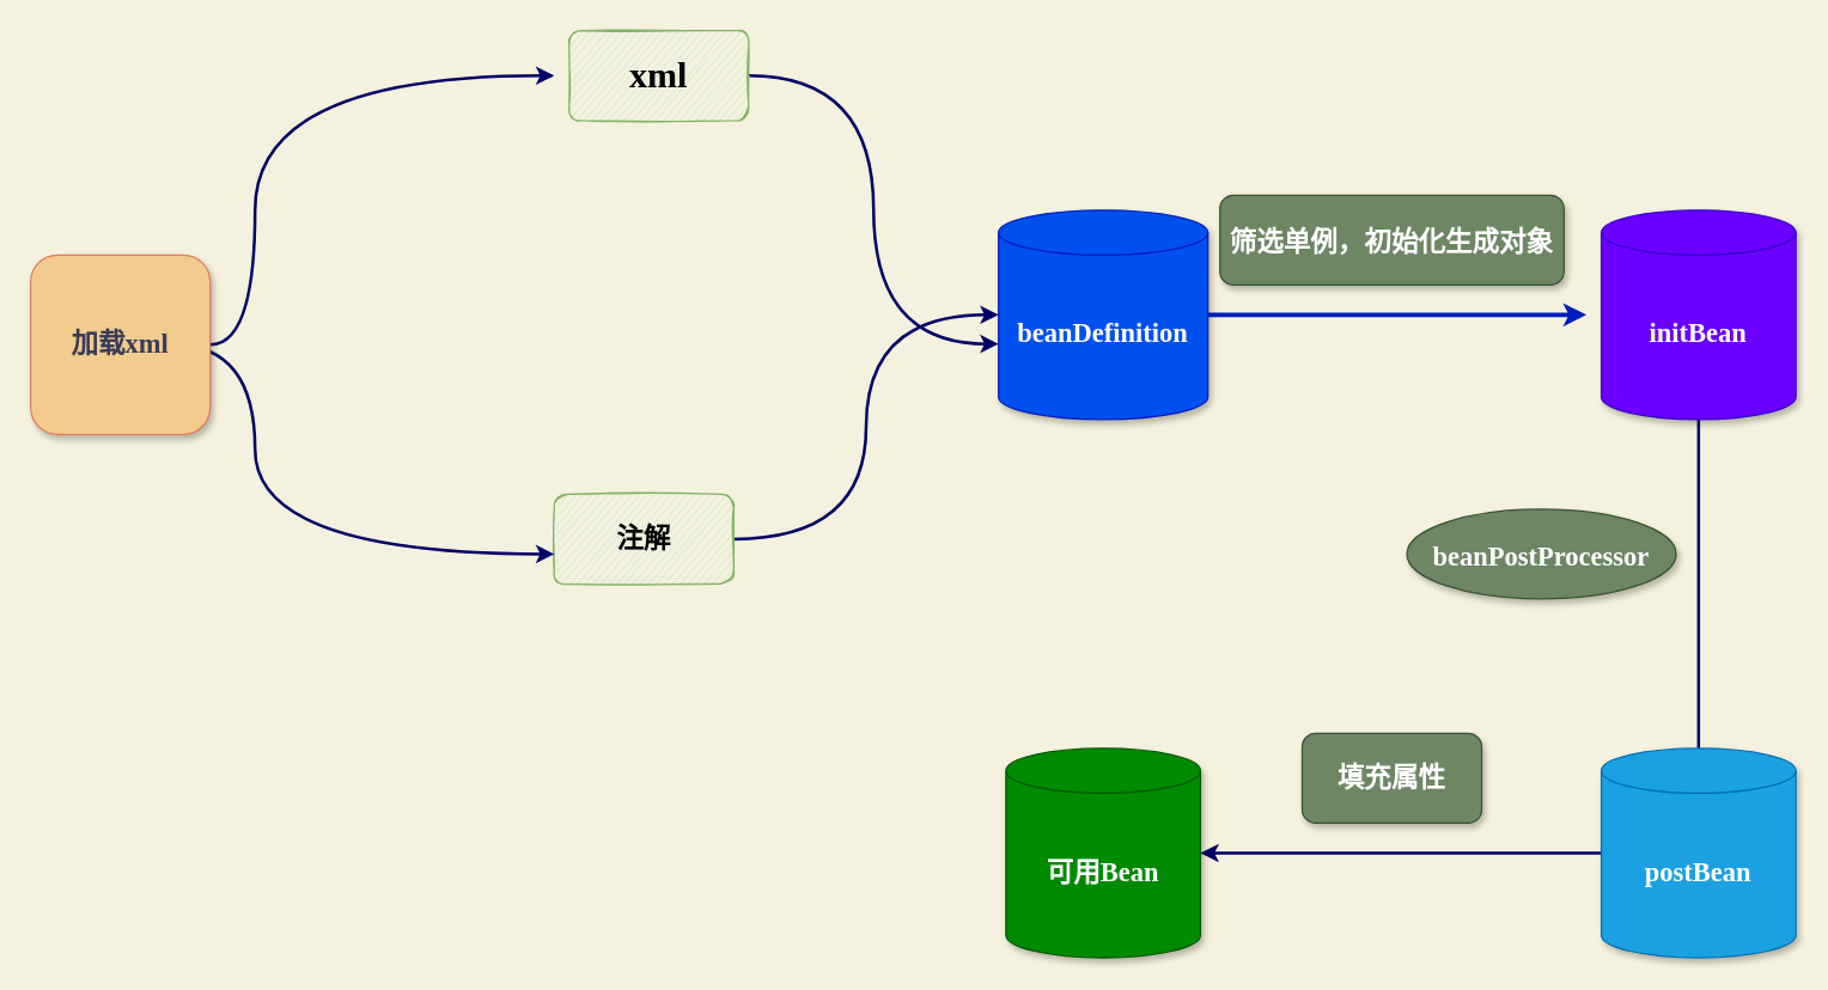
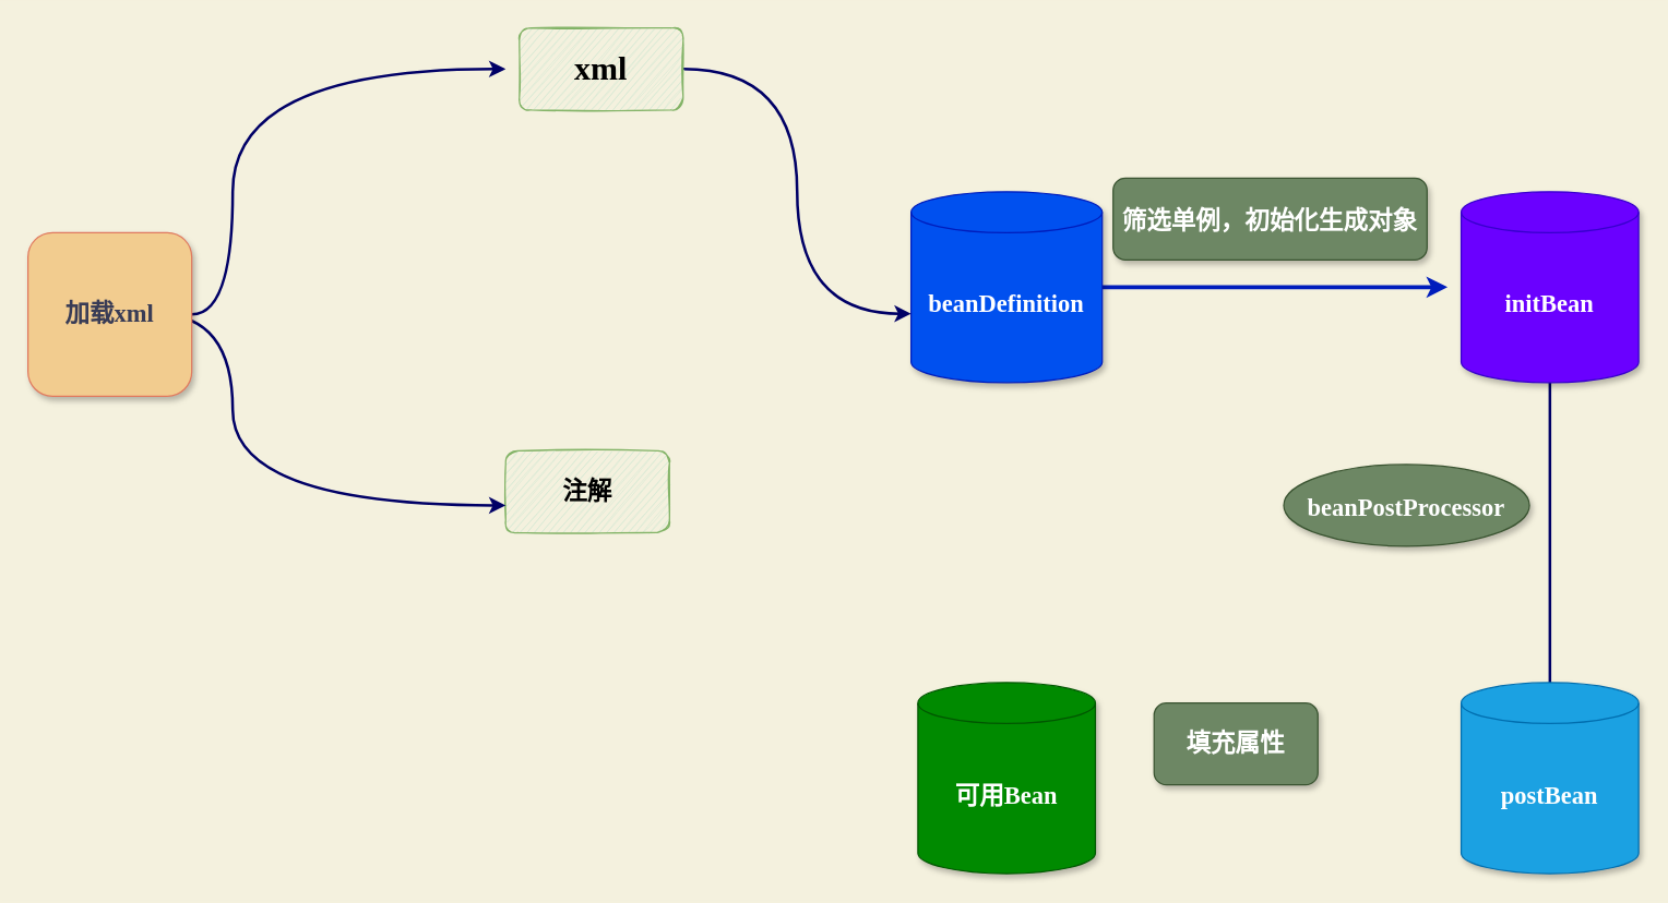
- <mxCell id="6" style="edgeStyle=orthogonalEdgeStyle;curved=1;rounded=0;orthogonalLoop=1;jettySize=auto;html=1;entryX=0;entryY=0.5;entryDx=0;entryDy=0;entryPerimeter=0;fontFamily=Comic Sans MS;fontSize=18;fontColor=#393C56;strokeColor=#000066;strokeWidth=2;fillColor=#F2CC8F;" parent="1" source="7" target="3" edge="1"><mxGeometry relative="1" as="geometry" /></mxCell>
- <mxCell id="18" value="&lt;b&gt;填充属性&lt;/b&gt;" style="rounded=1;whiteSpace=wrap;html=1;shadow=1;sketch=0;fontFamily=Comic Sans MS;fontSize=18;fontColor=#ffffff;strokeColor=#3A5431;fillColor=#6d8764;" parent="1" vertex="1"><mxGeometry x="870" y="490" width="120" height="60" as="geometry" /></mxCell>
+ <mxCell id="18" value="&lt;b&gt;填充属性&lt;/b&gt;" style="rounded=1;whiteSpace=wrap;html=1;shadow=1;sketch=0;fontFamily=Comic Sans MS;fontSize=18;fontColor=#ffffff;strokeColor=#3A5431;fillColor=#6d8764;" parent="1" vertex="1"><mxGeometry x="845" y="515" width="120" height="60" as="geometry" /></mxCell>
- <mxCell id="15" style="edgeStyle=orthogonalEdgeStyle;curved=1;rounded=0;orthogonalLoop=1;jettySize=auto;html=1;fontFamily=Comic Sans MS;fontSize=18;fontColor=#393C56;strokeColor=#000066;strokeWidth=2;fillColor=#F2CC8F;" parent="1" source="16" target="17" edge="1"><mxGeometry relative="1" as="geometry" /></mxCell>
